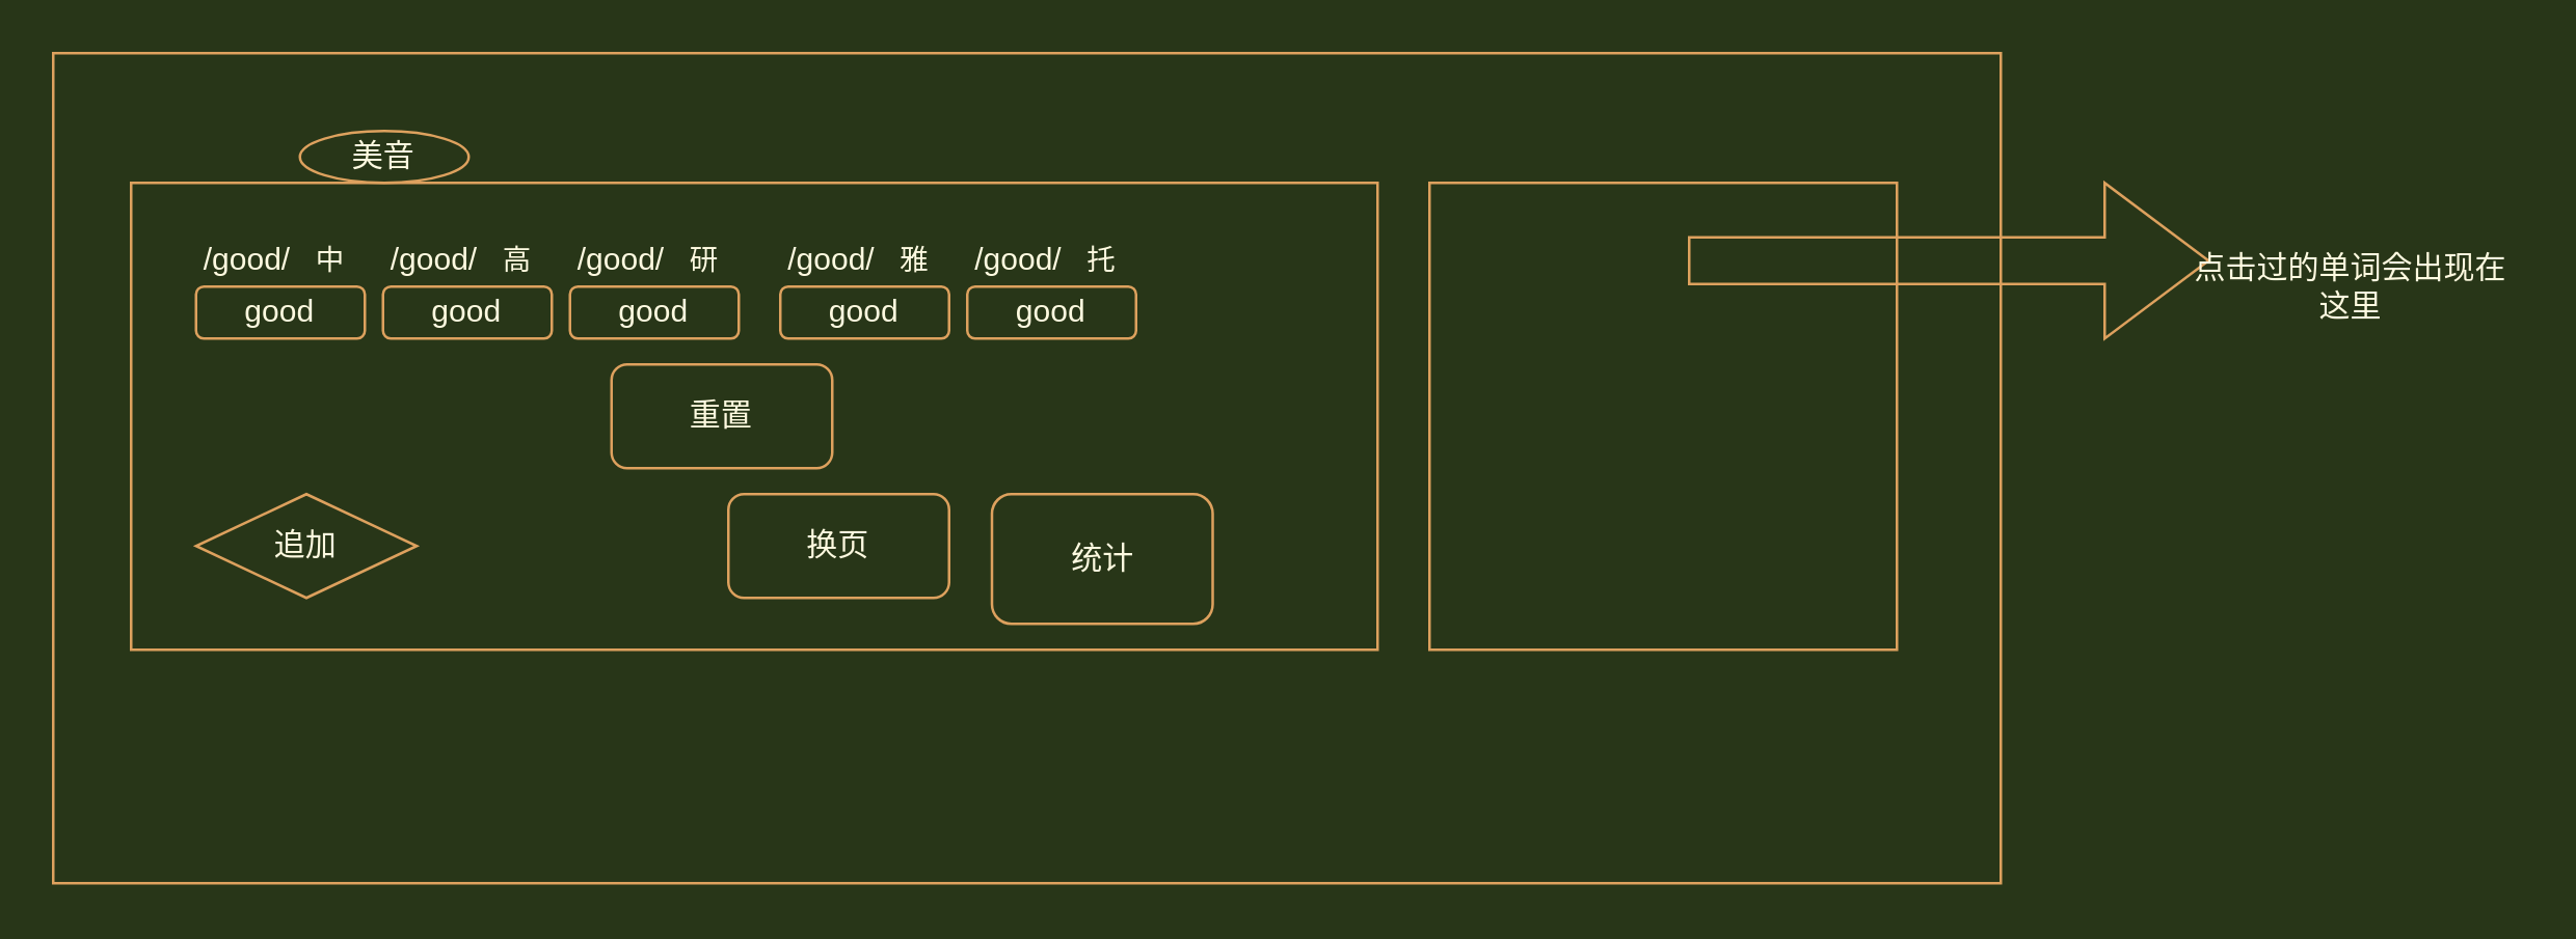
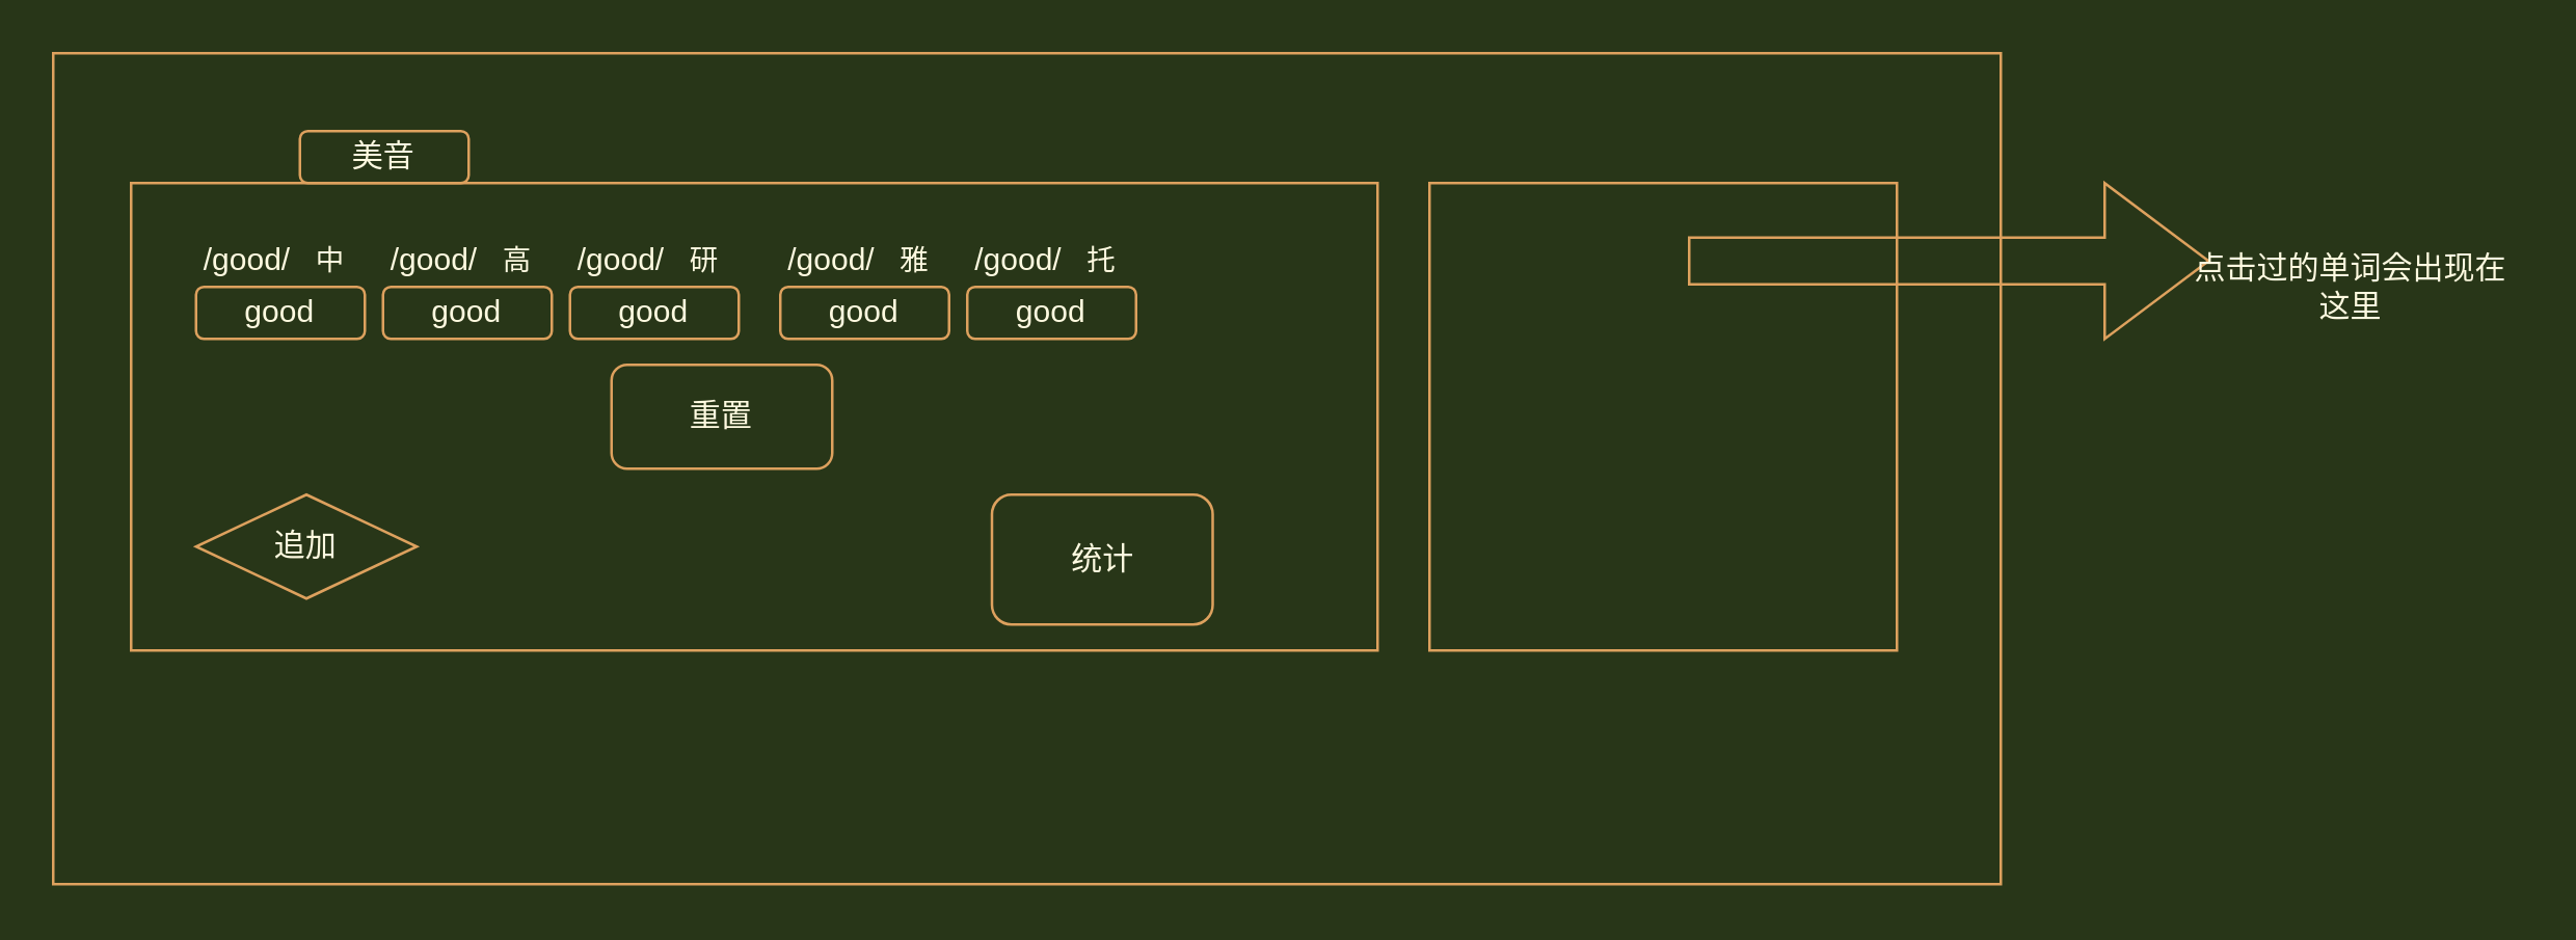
- <mxCell id="25" value="美音" style="ellipse;whiteSpace=wrap;html=1;sketch=0;fontColor=#FEFAE0;strokeColor=#DDA15E;strokeWidth=1;fillColor=none;" vertex="1" parent="1"><mxGeometry x="115" y="50" width="65" height="20" as="geometry" /></mxCell>
+ <mxCell id="25" value="美音" style="rounded=1;whiteSpace=wrap;html=1;sketch=0;fontColor=#FEFAE0;strokeColor=#DDA15E;strokeWidth=1;fillColor=none;" vertex="1" parent="1"><mxGeometry x="115" y="50" width="65" height="20" as="geometry" /></mxCell>
- <mxCell id="23" value="换页" style="rounded=1;whiteSpace=wrap;html=1;sketch=0;fontColor=#FEFAE0;strokeColor=#DDA15E;strokeWidth=1;fillColor=none;" vertex="1" parent="1"><mxGeometry x="280" y="190" width="85" height="40" as="geometry" /></mxCell>
